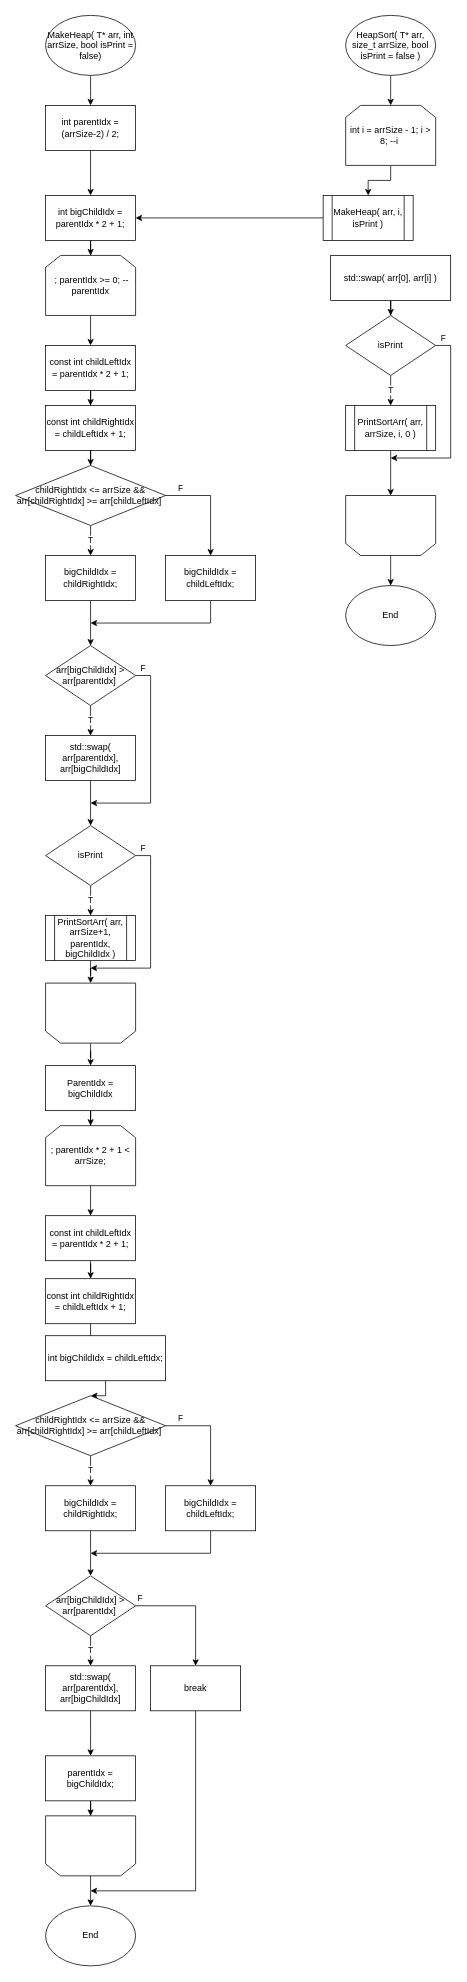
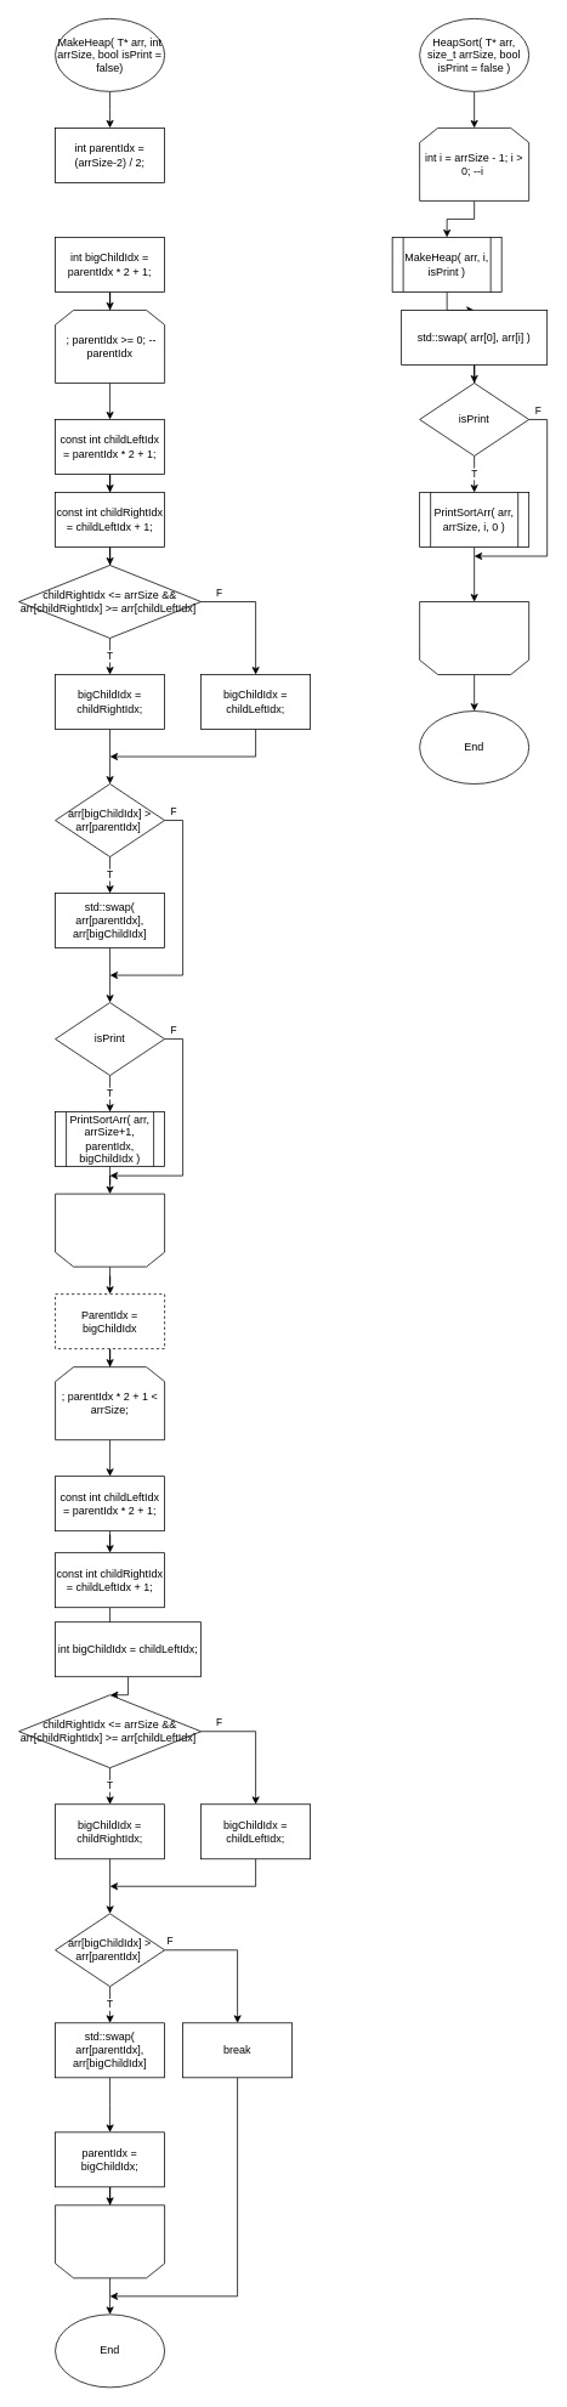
- <mxCell id="65" value="int i = arrSize - 1; i &amp;gt; 8; --i&amp;nbsp;" style="shape=loopLimit;whiteSpace=wrap;html=1;" vertex="1" parent="1"><mxGeometry x="460" y="140" width="120" height="80" as="geometry" /></mxCell>
+ <mxCell id="65" value="int i = arrSize - 1; i &amp;gt; 0; --i&amp;nbsp;" style="shape=loopLimit;whiteSpace=wrap;html=1;" vertex="1" parent="1"><mxGeometry x="460" y="140" width="120" height="80" as="geometry" /></mxCell>
- <mxCell id="4" value="" style="edgeStyle=orthogonalEdgeStyle;rounded=0;orthogonalLoop=1;jettySize=auto;html=1;" parent="1" source="5" target="7" edge="1"><mxGeometry relative="1" as="geometry" /></mxCell>
- <mxCell id="66" value="" style="edgeStyle=orthogonalEdgeStyle;rounded=0;orthogonalLoop=1;jettySize=auto;html=1;" edge="1" parent="1" source="67" target="7"><mxGeometry relative="1" as="geometry" /></mxCell>
+ <mxCell id="66" value="" style="edgeStyle=orthogonalEdgeStyle;rounded=0;orthogonalLoop=1;jettySize=auto;html=1;" edge="1" parent="1" source="67" target="69"><mxGeometry relative="1" as="geometry" /></mxCell>
- <mxCell id="34" value="ParentIdx = bigChildIdx" style="rounded=0;whiteSpace=wrap;html=1;" parent="1" vertex="1"><mxGeometry x="60" y="1420" width="120" height="60" as="geometry" /></mxCell>
+ <mxCell id="34" value="ParentIdx = bigChildIdx" style="rounded=0;whiteSpace=wrap;html=1;dashed=1;" parent="1" vertex="1"><mxGeometry x="60" y="1420" width="120" height="60" as="geometry" /></mxCell>
